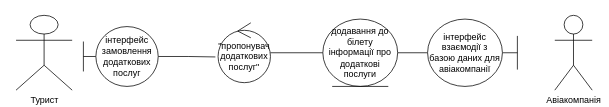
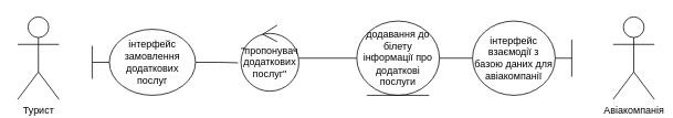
- <mxCell id="2" value="Турист" style="shape=umlActor;verticalLabelPosition=bottom;verticalAlign=top;html=1;" vertex="1" parent="1"><mxGeometry x="20" y="20" width="75" height="100" as="geometry" /></mxCell>
+ <mxCell id="2" value="Турист" style="shape=umlActor;verticalLabelPosition=bottom;verticalAlign=top;html=1;" vertex="1" parent="1"><mxGeometry x="20" y="20" width="50" height="100" as="geometry" /></mxCell>
- <mxCell id="4" value="інтерфейс замовлення додаткових послуг" style="shape=umlBoundary;whiteSpace=wrap;html=1;" vertex="1" parent="1"><mxGeometry x="110" y="35" width="100" height="80" as="geometry" /></mxCell>
+ <mxCell id="4" value="інтерфейс замовлення додаткових послуг" style="shape=umlBoundary;whiteSpace=wrap;html=1;" vertex="1" parent="1"><mxGeometry x="110" y="35" width="125" height="80" as="geometry" /></mxCell>
